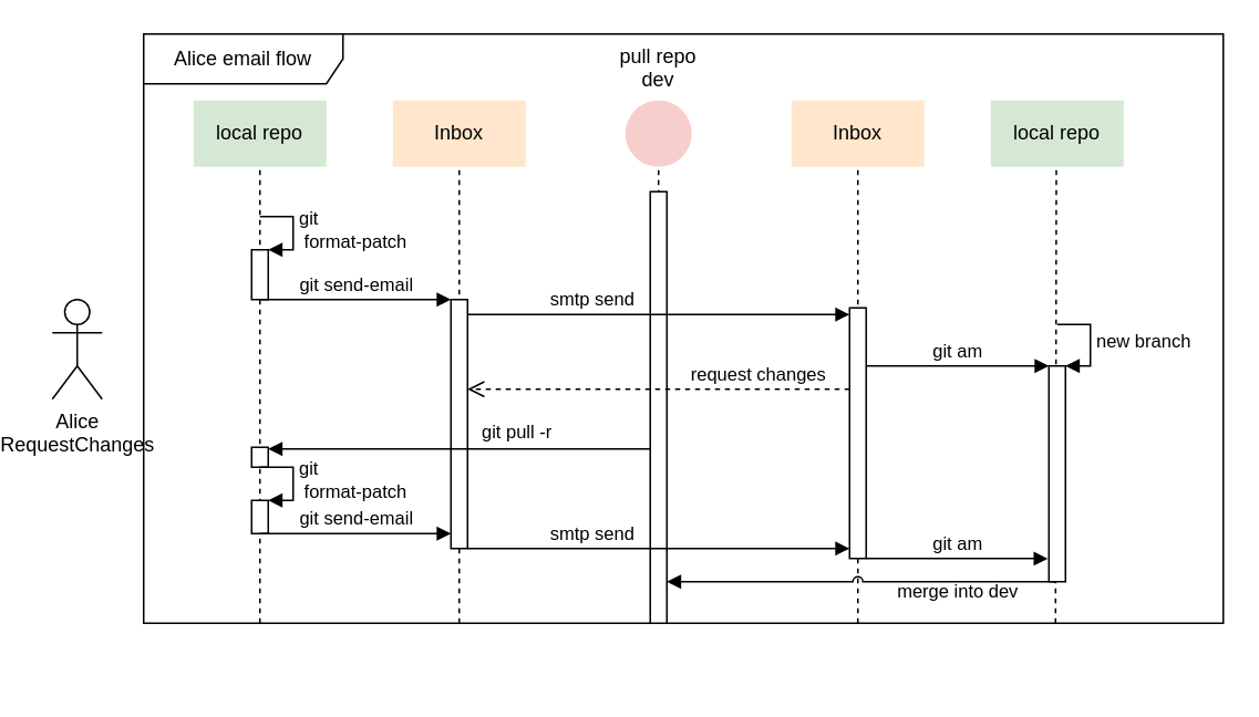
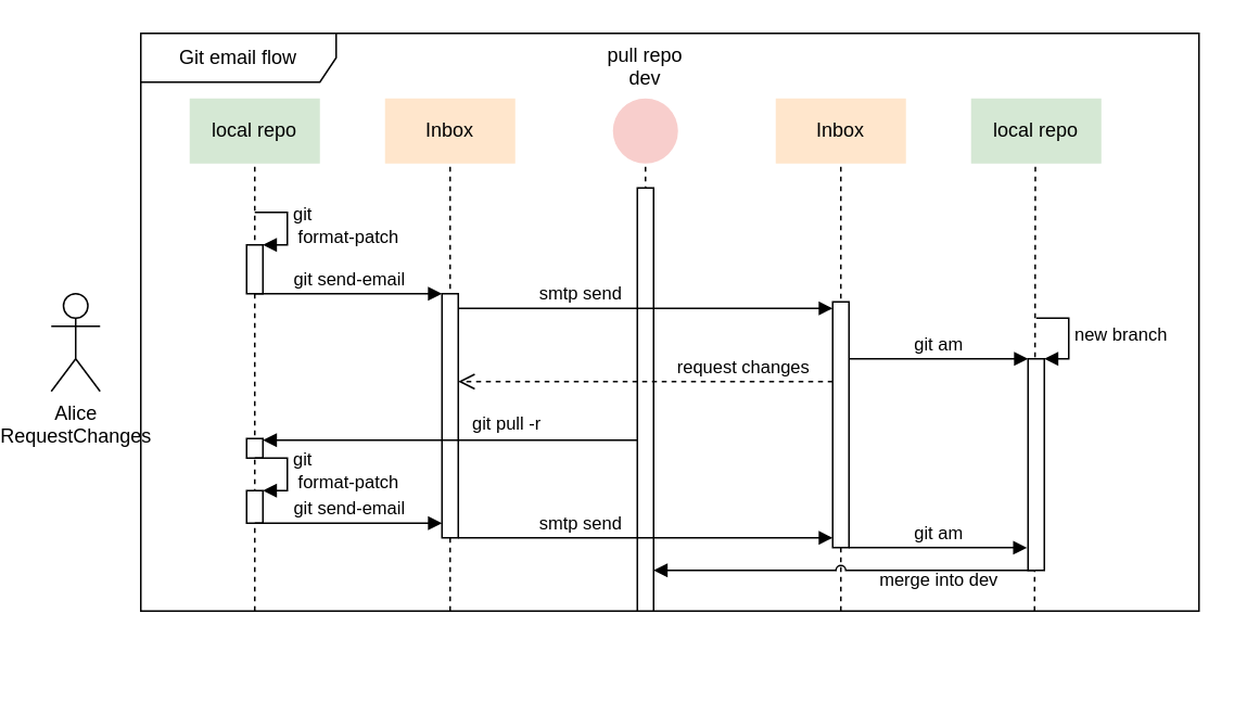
- <mxCell id="3" value="&lt;span style=&quot;background-color: transparent&quot;&gt;Alice email flow&lt;/span&gt;" style="shape=umlFrame;whiteSpace=wrap;html=1;width=120;height=30;swimlaneFillColor=none;backgroundColor=#efefef;fillcolor=#efefef;labelBackgroundColor=none;fillColor=none;" parent="1" vertex="1"><mxGeometry x="75" y="20" width="650" height="355" as="geometry" /></mxCell>
+ <mxCell id="3" value="&lt;span style=&quot;background-color: transparent&quot;&gt;Git email flow&lt;/span&gt;" style="shape=umlFrame;whiteSpace=wrap;html=1;width=120;height=30;swimlaneFillColor=none;backgroundColor=#efefef;fillcolor=#efefef;labelBackgroundColor=none;fillColor=none;" parent="1" vertex="1"><mxGeometry x="75" y="20" width="650" height="355" as="geometry" /></mxCell>
